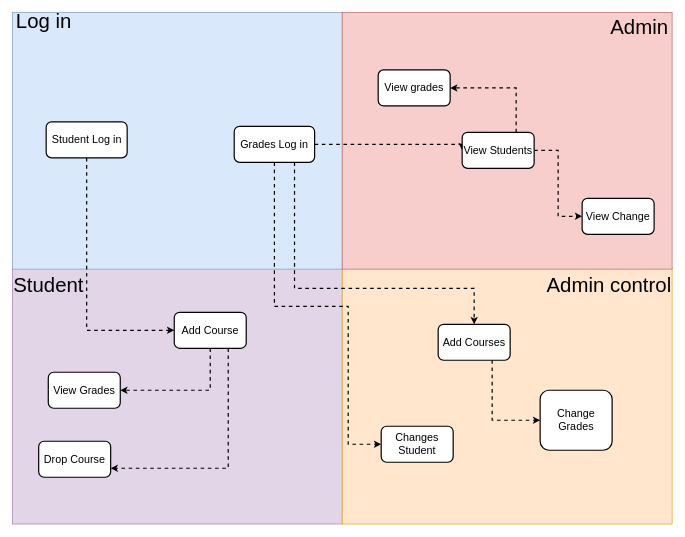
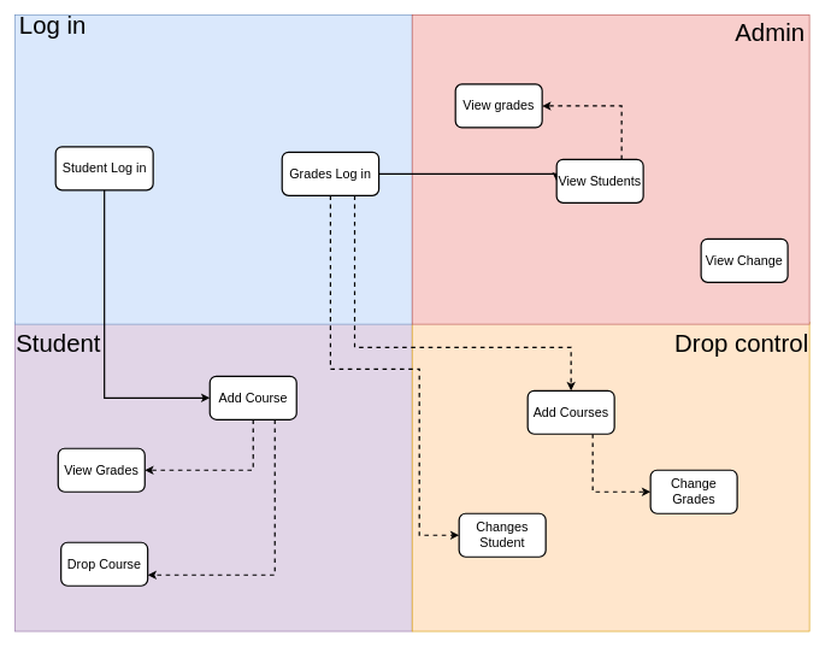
- <mxCell id="7" style="edgeStyle=orthogonalEdgeStyle;rounded=0;orthogonalLoop=1;jettySize=auto;html=1;exitX=1;exitY=0.5;exitDx=0;exitDy=0;entryX=0;entryY=0.5;entryDx=0;entryDy=0;dashed=1;strokeWidth=2;fontSize=18;" edge="1" parent="1" source="10" target="28"><mxGeometry relative="1" as="geometry"><Array as="points"><mxPoint x="770" y="240" /></Array></mxGeometry></mxCell>
+ <mxCell id="7" style="edgeStyle=orthogonalEdgeStyle;rounded=0;orthogonalLoop=1;jettySize=auto;html=1;exitX=1;exitY=0.5;exitDx=0;exitDy=0;entryX=0;entryY=0.5;entryDx=0;entryDy=0;dashed=0;strokeWidth=2;fontSize=18;" edge="1" parent="1" source="10" target="28"><mxGeometry relative="1" as="geometry"><Array as="points"><mxPoint x="770" y="240" /></Array></mxGeometry></mxCell>
- <mxCell id="27" style="edgeStyle=orthogonalEdgeStyle;rounded=0;orthogonalLoop=1;jettySize=auto;html=1;exitX=1;exitY=0.5;exitDx=0;exitDy=0;entryX=0;entryY=0.5;entryDx=0;entryDy=0;dashed=1;strokeWidth=2;fontSize=18;" edge="1" parent="1" source="28" target="25"><mxGeometry relative="1" as="geometry" /></mxCell>
- <mxCell id="11" style="edgeStyle=orthogonalEdgeStyle;rounded=0;orthogonalLoop=1;jettySize=auto;html=1;exitX=0.5;exitY=1;exitDx=0;exitDy=0;entryX=0;entryY=0.5;entryDx=0;entryDy=0;dashed=1;strokeWidth=2;fontSize=18;" edge="1" parent="1" source="12" target="21"><mxGeometry relative="1" as="geometry" /></mxCell>
+ <mxCell id="11" style="edgeStyle=orthogonalEdgeStyle;rounded=0;orthogonalLoop=1;jettySize=auto;html=1;exitX=0.5;exitY=1;exitDx=0;exitDy=0;entryX=0;entryY=0.5;entryDx=0;entryDy=0;dashed=0;strokeWidth=2;fontSize=18;" edge="1" parent="1" source="12" target="21"><mxGeometry relative="1" as="geometry" /></mxCell>
- <mxCell id="15" value="&lt;div style=&quot;text-align: left ; font-size: 34px&quot;&gt;&lt;span style=&quot;font-size: 34px&quot;&gt;Admin control&lt;/span&gt;&lt;/div&gt;" style="text;html=1;resizable=0;autosize=1;align=right;verticalAlign=middle;points=[];fillColor=none;strokeColor=none;rounded=0;dashed=1;fontSize=34;labelPosition=center;verticalLabelPosition=middle;" vertex="1" parent="1"><mxGeometry x="900" y="450" width="220" height="50" as="geometry" /></mxCell>
+ <mxCell id="15" value="&lt;div style=&quot;text-align: left ; font-size: 34px&quot;&gt;&lt;span style=&quot;font-size: 34px&quot;&gt;Drop control&lt;/span&gt;&lt;/div&gt;" style="text;html=1;resizable=0;autosize=1;align=right;verticalAlign=middle;points=[];fillColor=none;strokeColor=none;rounded=0;dashed=1;fontSize=34;labelPosition=center;verticalLabelPosition=middle;" vertex="1" parent="1"><mxGeometry x="900" y="450" width="220" height="50" as="geometry" /></mxCell>
- <mxCell id="16" value="Change Grades" style="rounded=1;whiteSpace=wrap;html=1;strokeWidth=2;fontSize=18;align=center;" vertex="1" parent="1"><mxGeometry x="900" y="650" width="120" height="100" as="geometry" /></mxCell>
+ <mxCell id="16" value="Change Grades" style="rounded=1;whiteSpace=wrap;html=1;strokeWidth=2;fontSize=18;align=center;" vertex="1" parent="1"><mxGeometry x="900" y="650" width="120" height="60" as="geometry" /></mxCell>
- <mxCell id="22" value="Drop Course" style="rounded=1;whiteSpace=wrap;html=1;strokeWidth=2;fontSize=18;align=center;" vertex="1" parent="1"><mxGeometry x="64" y="735" width="120" height="60" as="geometry" /></mxCell>
+ <mxCell id="22" value="Drop Course" style="rounded=1;whiteSpace=wrap;html=1;strokeWidth=2;fontSize=18;align=center;" vertex="1" parent="1"><mxGeometry x="84" y="750" width="120" height="60" as="geometry" /></mxCell>
